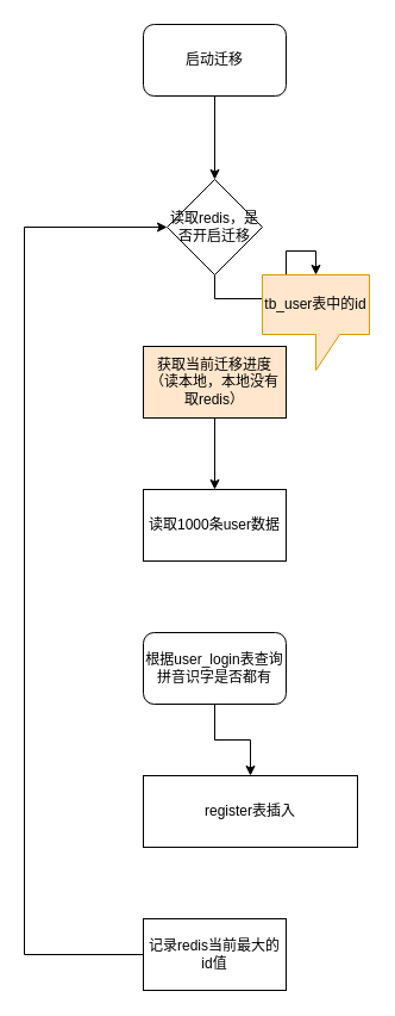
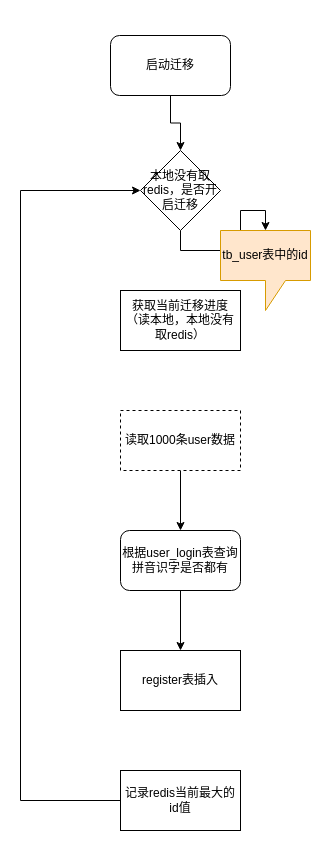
- <mxCell id="3" value="启动迁移" style="rounded=1;whiteSpace=wrap;html=1;" vertex="1" parent="1"><mxGeometry x="120" y="20" width="120" height="60" as="geometry" /></mxCell>
+ <mxCell id="3" value="启动迁移" style="rounded=1;whiteSpace=wrap;html=1;" vertex="1" parent="1"><mxGeometry x="110" y="35" width="120" height="60" as="geometry" /></mxCell>
- <mxCell id="5" value="&lt;span&gt;读取redis，是否开启迁移&lt;/span&gt;" style="rhombus;whiteSpace=wrap;html=1;" vertex="1" parent="1"><mxGeometry x="140" y="150" width="80" height="80" as="geometry" /></mxCell>
+ <mxCell id="5" value="&lt;span&gt;本地没有取redis，是否开启迁移&lt;/span&gt;" style="rhombus;whiteSpace=wrap;html=1;" vertex="1" parent="1"><mxGeometry x="140" y="150" width="80" height="80" as="geometry" /></mxCell>
- <mxCell id="7" value="获取当前迁移进度&lt;br&gt;（读本地，本地没有取redis）" style="rounded=0;whiteSpace=wrap;html=1;fillColor=#ffe6cc;" vertex="1" parent="1"><mxGeometry x="120" y="290" width="120" height="60" as="geometry" /></mxCell>
+ <mxCell id="7" value="获取当前迁移进度&lt;br&gt;（读本地，本地没有取redis）" style="rounded=0;whiteSpace=wrap;html=1;" vertex="1" parent="1"><mxGeometry x="120" y="290" width="120" height="60" as="geometry" /></mxCell>
- <mxCell id="6" style="edgeStyle=orthogonalEdgeStyle;rounded=0;orthogonalLoop=1;jettySize=auto;html=1;" edge="1" parent="1" source="7" target="10"><mxGeometry relative="1" as="geometry" /></mxCell>
- <mxCell id="10" value="读取1000条user数据" style="rounded=0;whiteSpace=wrap;html=1;" vertex="1" parent="1"><mxGeometry x="120" y="410" width="120" height="60" as="geometry" /></mxCell>
+ <mxCell id="10" value="读取1000条user数据" style="rounded=0;whiteSpace=wrap;html=1;dashed=1;" vertex="1" parent="1"><mxGeometry x="120" y="410" width="120" height="60" as="geometry" /></mxCell>
+ <mxCell id="9" style="edgeStyle=orthogonalEdgeStyle;rounded=0;orthogonalLoop=1;jettySize=auto;html=1;entryX=0.5;entryY=0;entryDx=0;entryDy=0;" edge="1" parent="1" source="10" target="12"><mxGeometry relative="1" as="geometry" /></mxCell>
- <mxCell id="13" value="register表插入" style="rounded=0;whiteSpace=wrap;html=1;" vertex="1" parent="1"><mxGeometry x="120" y="650" width="180" height="60" as="geometry" /></mxCell>
+ <mxCell id="13" value="register表插入" style="rounded=0;whiteSpace=wrap;html=1;" vertex="1" parent="1"><mxGeometry x="120" y="650" width="120" height="60" as="geometry" /></mxCell>
